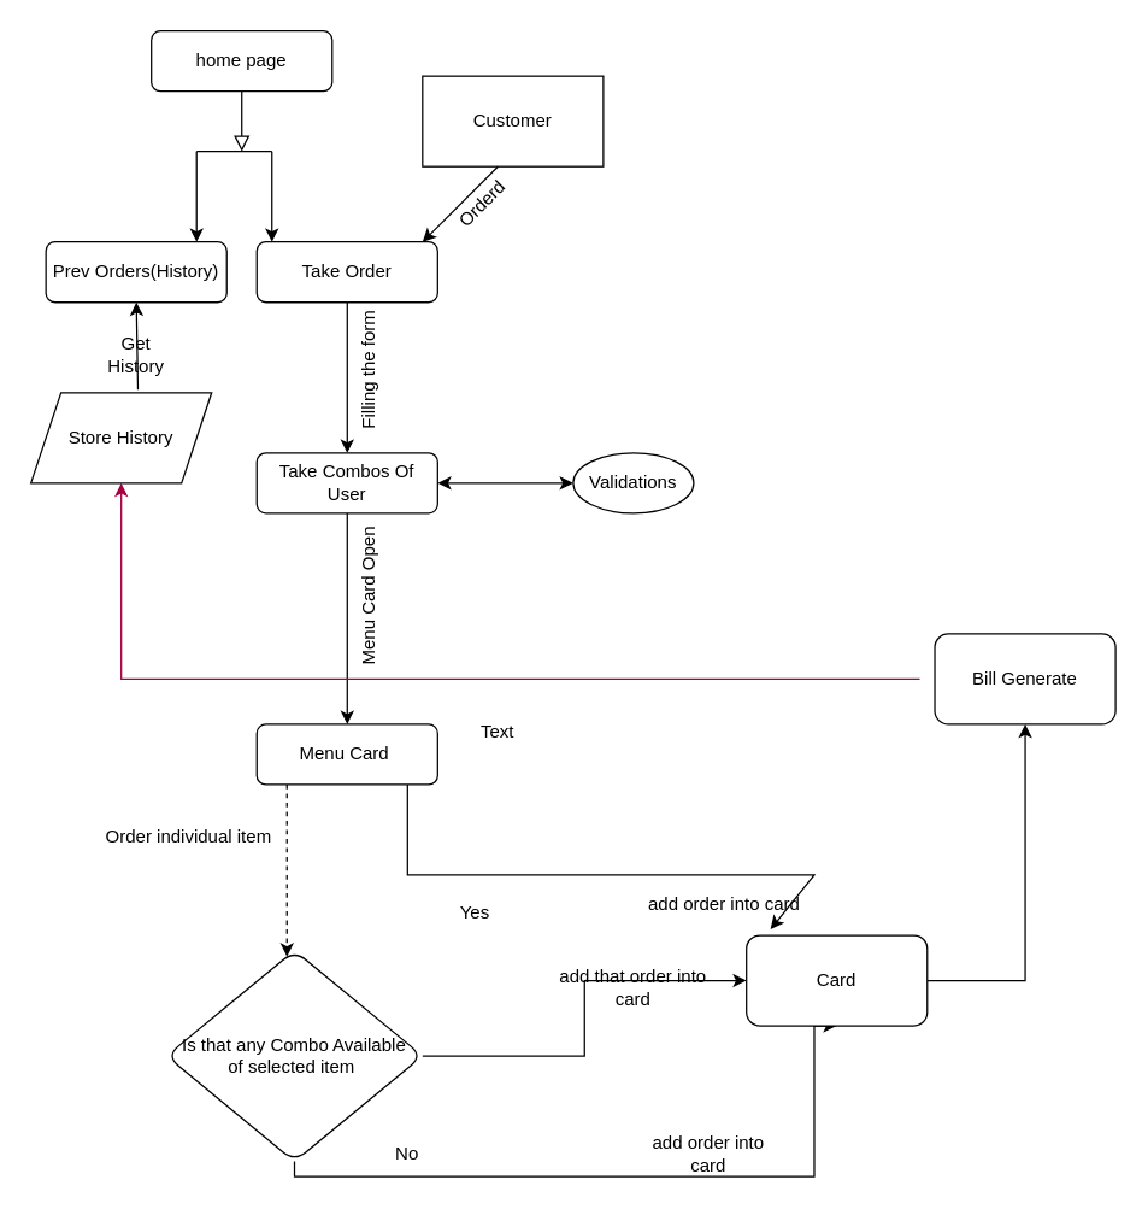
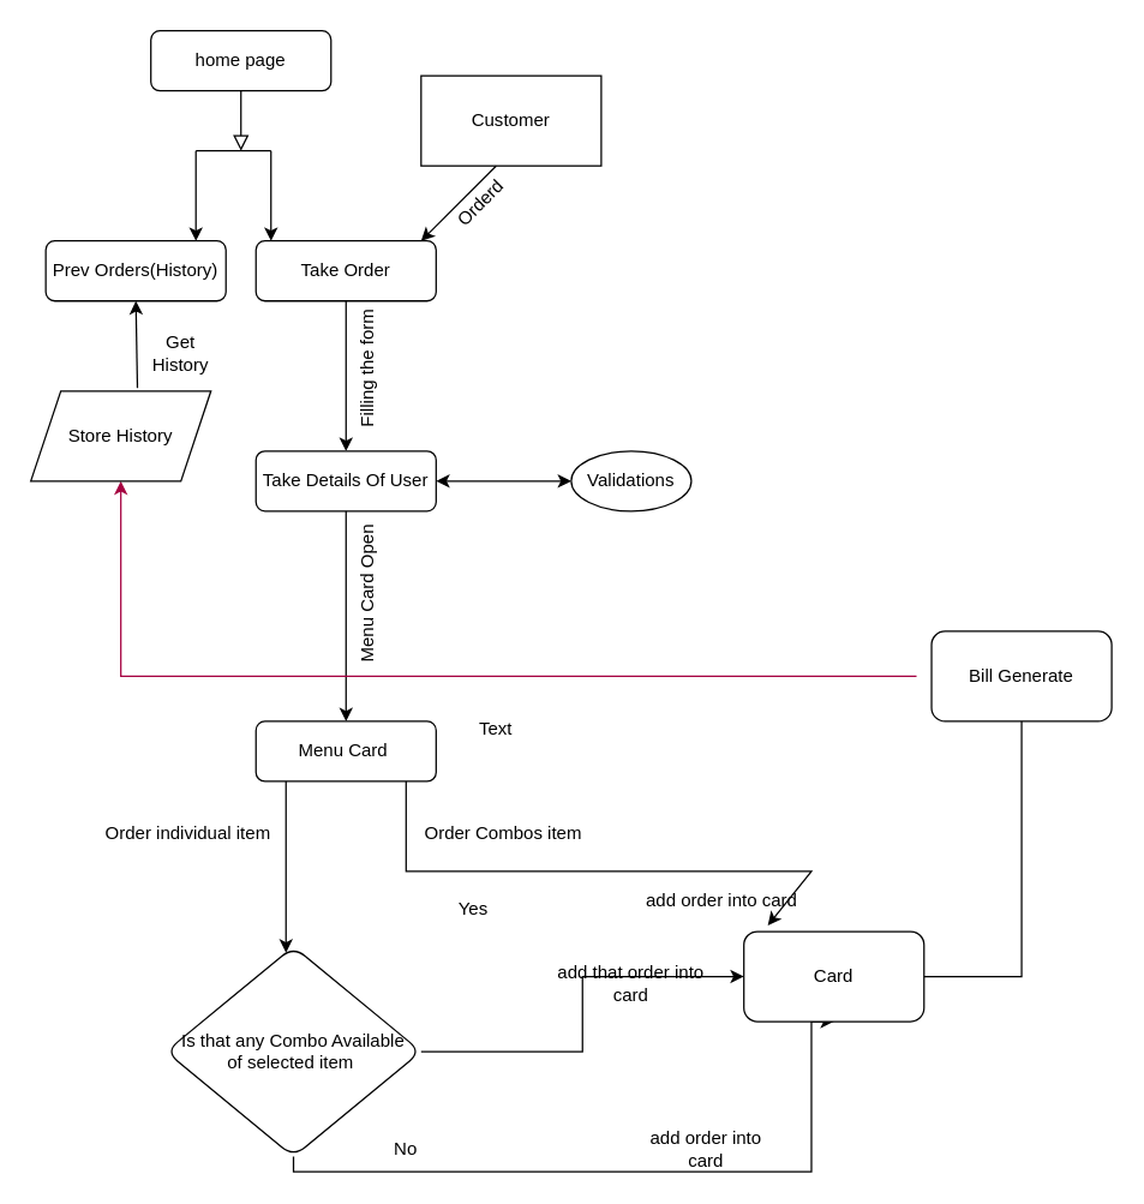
- <mxCell id="40" value="Get History" style="text;html=1;strokeColor=none;fillColor=none;align=center;verticalAlign=middle;whiteSpace=wrap;rounded=0;" vertex="1" parent="1"><mxGeometry x="60" y="220" width="60" height="30" as="geometry" /></mxCell>
+ <mxCell id="40" value="Get History" style="text;html=1;strokeColor=none;fillColor=none;align=center;verticalAlign=middle;whiteSpace=wrap;rounded=0;" vertex="1" parent="1"><mxGeometry x="90" y="220" width="60" height="30" as="geometry" /></mxCell>
- <mxCell id="13" value="Take Combos Of User" style="rounded=1;whiteSpace=wrap;html=1;" vertex="1" parent="1"><mxGeometry x="170" y="300" width="120" height="40" as="geometry" /></mxCell>
+ <mxCell id="13" value="Take Details Of User" style="rounded=1;whiteSpace=wrap;html=1;" vertex="1" parent="1"><mxGeometry x="170" y="300" width="120" height="40" as="geometry" /></mxCell>
- <mxCell id="29" value="" style="edgeStyle=orthogonalEdgeStyle;rounded=0;orthogonalLoop=1;jettySize=auto;html=1;" edge="1" parent="1" source="30" target="36"><mxGeometry relative="1" as="geometry" /></mxCell>
+ <mxCell id="29" value="" style="edgeStyle=orthogonalEdgeStyle;rounded=0;orthogonalLoop=1;jettySize=auto;html=1;endArrow=none;" edge="1" parent="1" source="30" target="36"><mxGeometry relative="1" as="geometry" /></mxCell>
+ <mxCell id="24" value="Order Combos item" style="text;html=1;strokeColor=none;fillColor=none;align=center;verticalAlign=middle;whiteSpace=wrap;rounded=0;" vertex="1" parent="1"><mxGeometry x="270" y="540" width="130" height="30" as="geometry" /></mxCell>
- <mxCell id="14" value="" style="edgeStyle=orthogonalEdgeStyle;rounded=0;orthogonalLoop=1;jettySize=auto;html=1;dashed=1;" edge="1" parent="1" source="15" target="28"><mxGeometry relative="1" as="geometry"><mxPoint x="190" y="620" as="targetPoint" /><Array as="points"><mxPoint x="190" y="540" /><mxPoint x="190" y="540" /></Array></mxGeometry></mxCell>
+ <mxCell id="14" value="" style="edgeStyle=orthogonalEdgeStyle;rounded=0;orthogonalLoop=1;jettySize=auto;html=1;" edge="1" parent="1" source="15" target="28"><mxGeometry relative="1" as="geometry"><mxPoint x="190" y="620" as="targetPoint" /><Array as="points"><mxPoint x="190" y="540" /><mxPoint x="190" y="540" /></Array></mxGeometry></mxCell>
